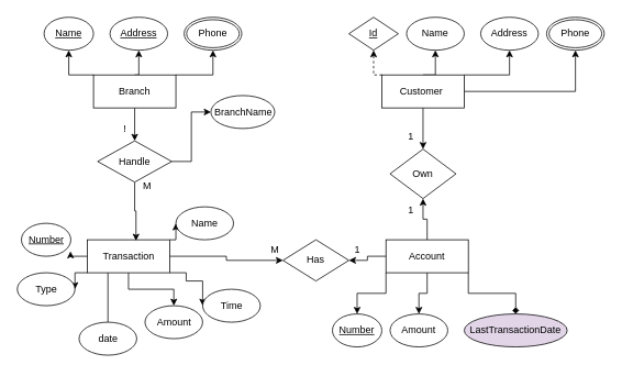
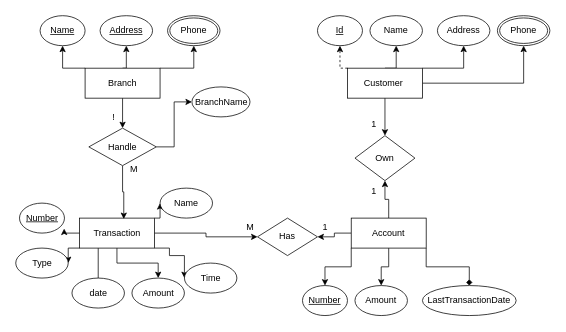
- <mxCell id="29" value="Id" style="rhombus;whiteSpace=wrap;html=1;align=center;fontStyle=4;" vertex="1" parent="1"><mxGeometry x="423" y="20" width="60" height="40" as="geometry" /></mxCell>
+ <mxCell id="29" value="Id" style="ellipse;whiteSpace=wrap;html=1;align=center;fontStyle=4;" vertex="1" parent="1"><mxGeometry x="423" y="20" width="60" height="40" as="geometry" /></mxCell>
- <mxCell id="34" value="LastTransactionDate" style="ellipse;whiteSpace=wrap;html=1;align=center;fillColor=#e1d5e7;" vertex="1" parent="1"><mxGeometry x="563" y="380" width="125" height="40" as="geometry" /></mxCell>
+ <mxCell id="34" value="LastTransactionDate" style="ellipse;whiteSpace=wrap;html=1;align=center;" vertex="1" parent="1"><mxGeometry x="563" y="380" width="125" height="40" as="geometry" /></mxCell>
- <mxCell id="38" value="date" style="ellipse;whiteSpace=wrap;html=1;align=center;" vertex="1" parent="1"><mxGeometry x="95.5" y="390" width="70" height="40" as="geometry" /></mxCell>
+ <mxCell id="38" value="date" style="ellipse;whiteSpace=wrap;html=1;align=center;" vertex="1" parent="1"><mxGeometry x="95.5" y="370" width="70" height="40" as="geometry" /></mxCell>
